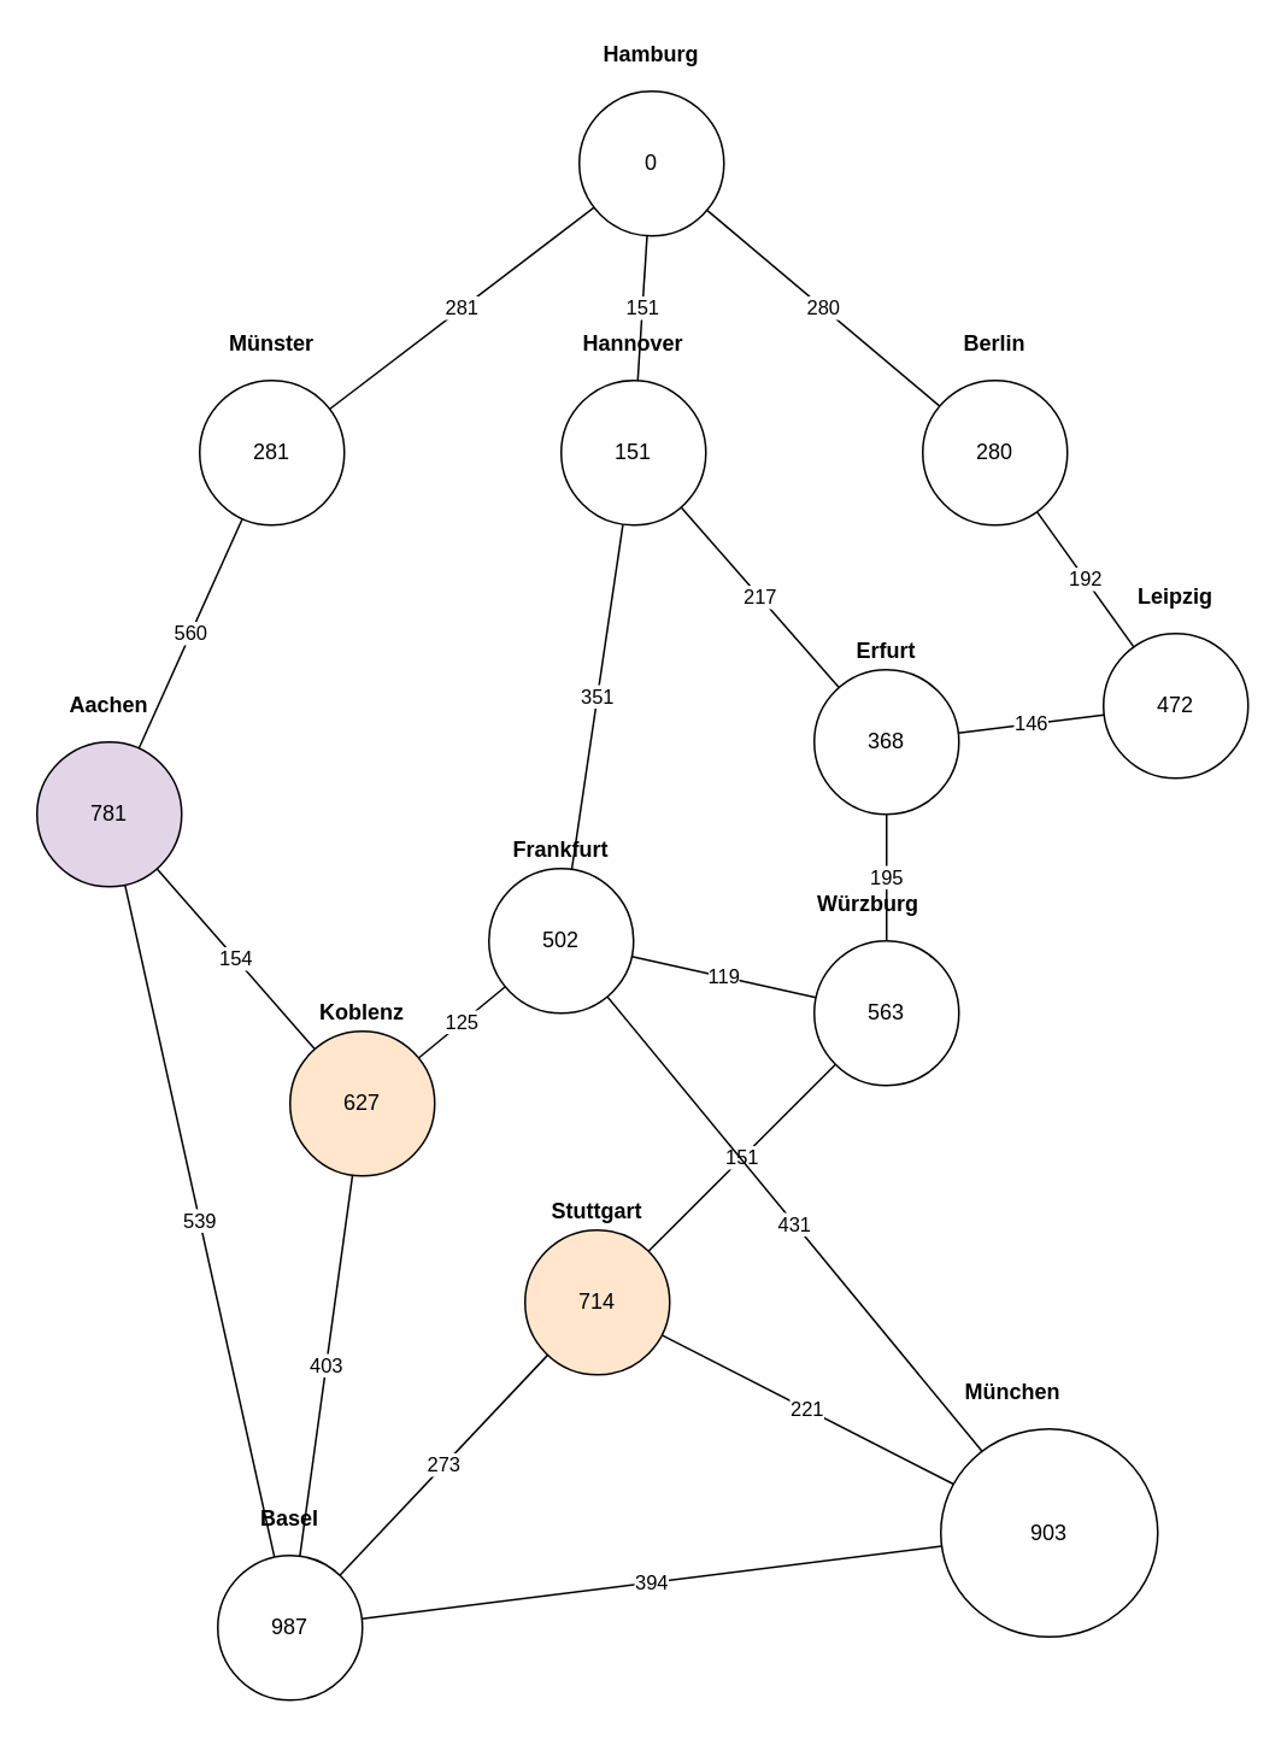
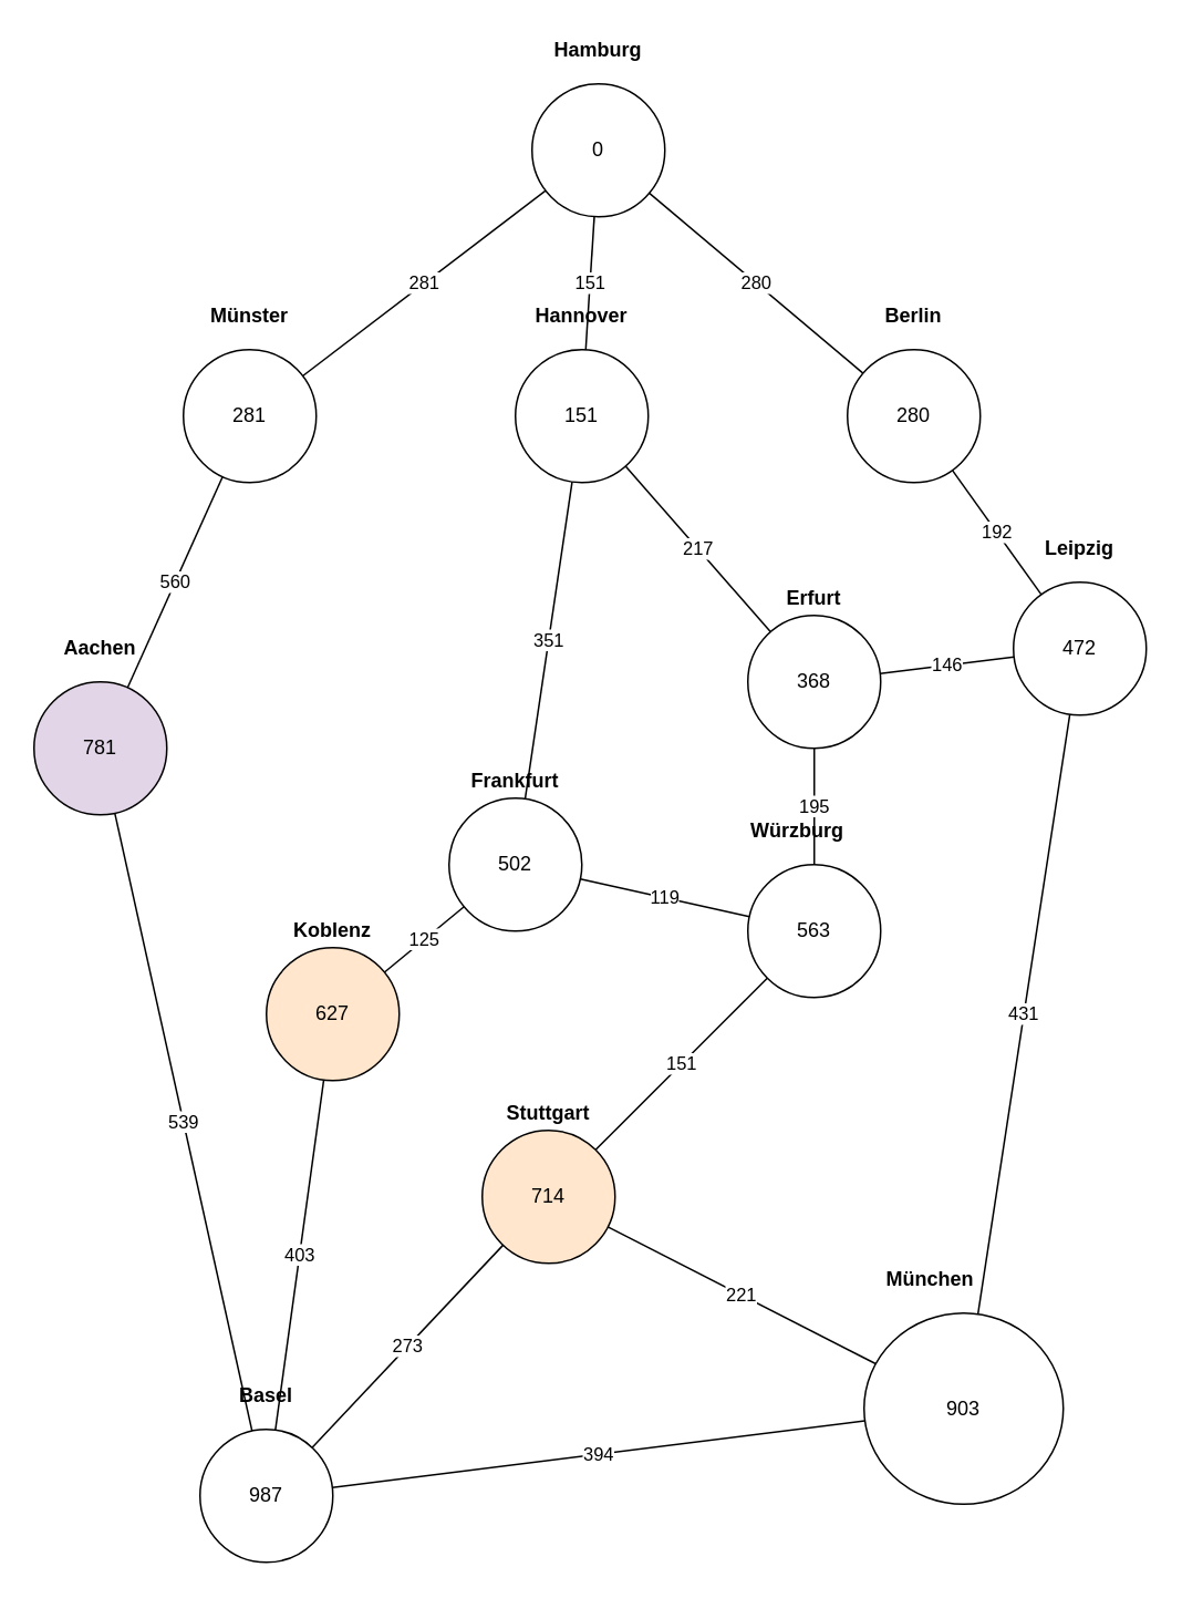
- <mxCell id="18" value="154" style="endArrow=none;html=1;" edge="1" parent="1" source="13" target="15"><mxGeometry width="50" height="50" relative="1" as="geometry"><mxPoint x="170" y="430" as="sourcePoint" /><mxPoint x="220" y="380" as="targetPoint" /></mxGeometry></mxCell>
- <mxCell id="45" value="431" style="endArrow=none;html=1;" edge="1" parent="1" source="32" target="19"><mxGeometry width="50" height="50" relative="1" as="geometry"><mxPoint x="600" y="620" as="sourcePoint" /><mxPoint x="650" y="570" as="targetPoint" /></mxGeometry></mxCell>
+ <mxCell id="45" value="431" style="endArrow=none;html=1;" edge="1" parent="1" source="32" target="41"><mxGeometry width="50" height="50" relative="1" as="geometry"><mxPoint x="600" y="620" as="sourcePoint" /><mxPoint x="650" y="570" as="targetPoint" /></mxGeometry></mxCell>
